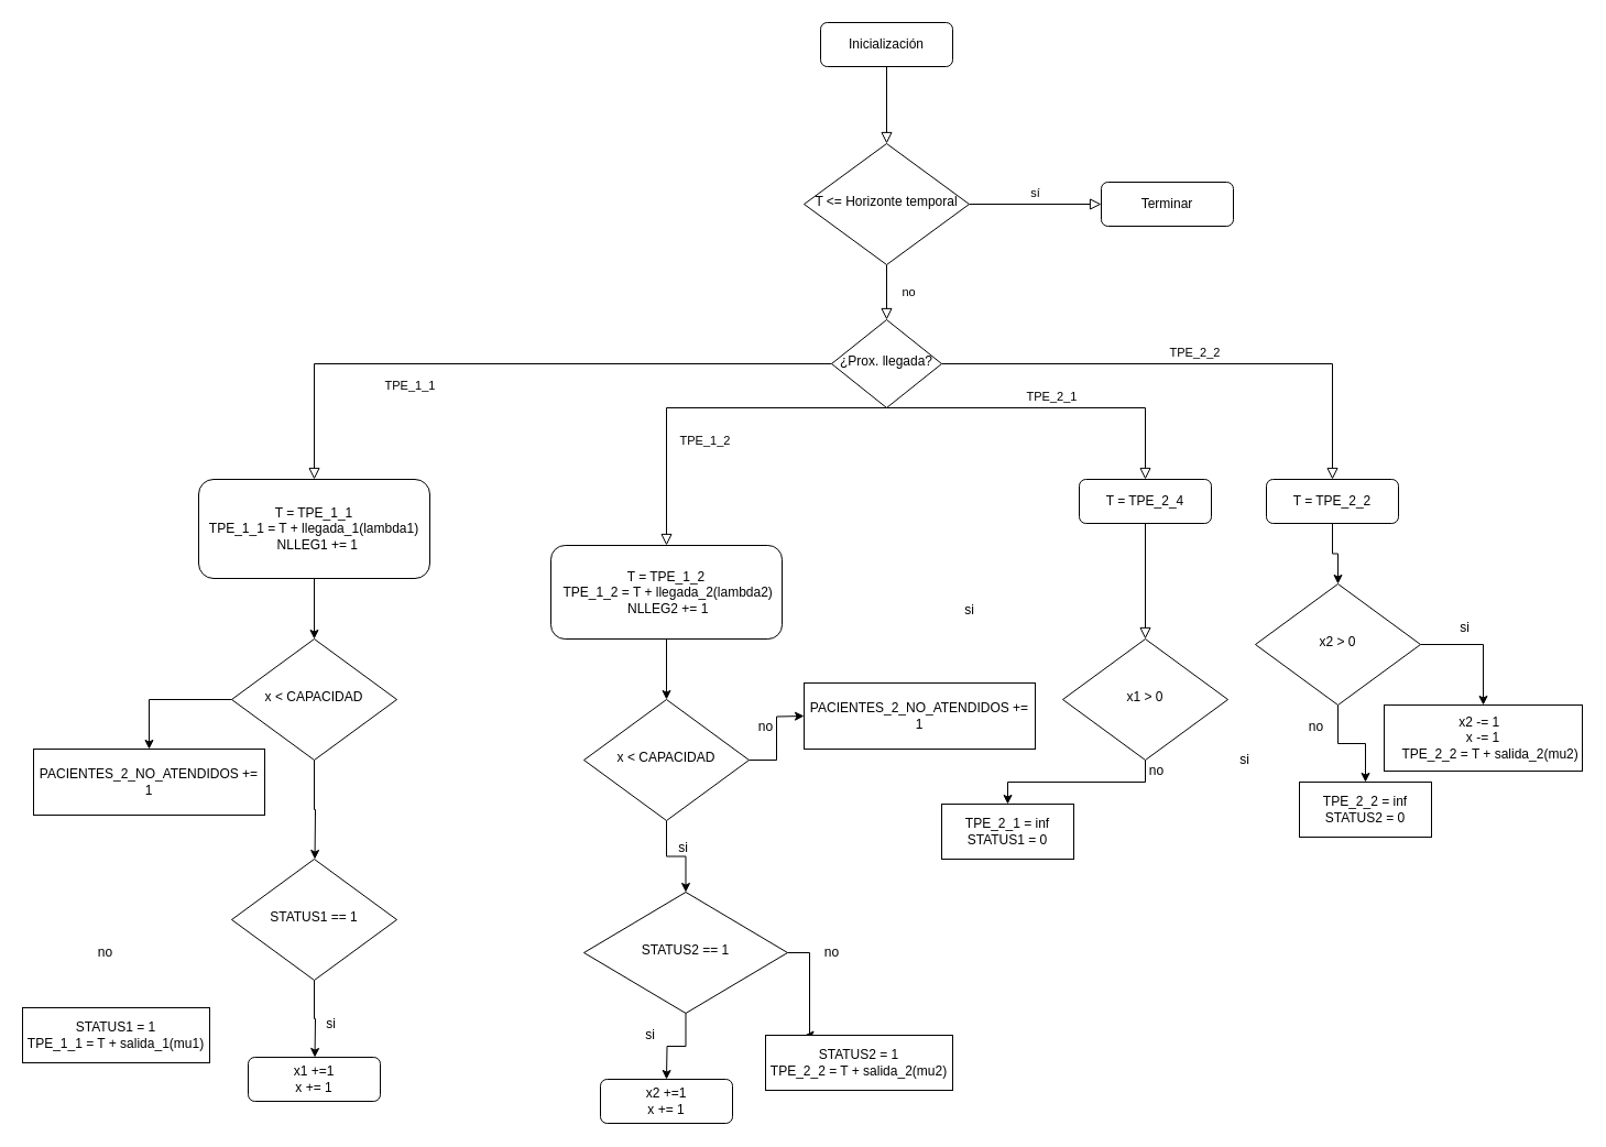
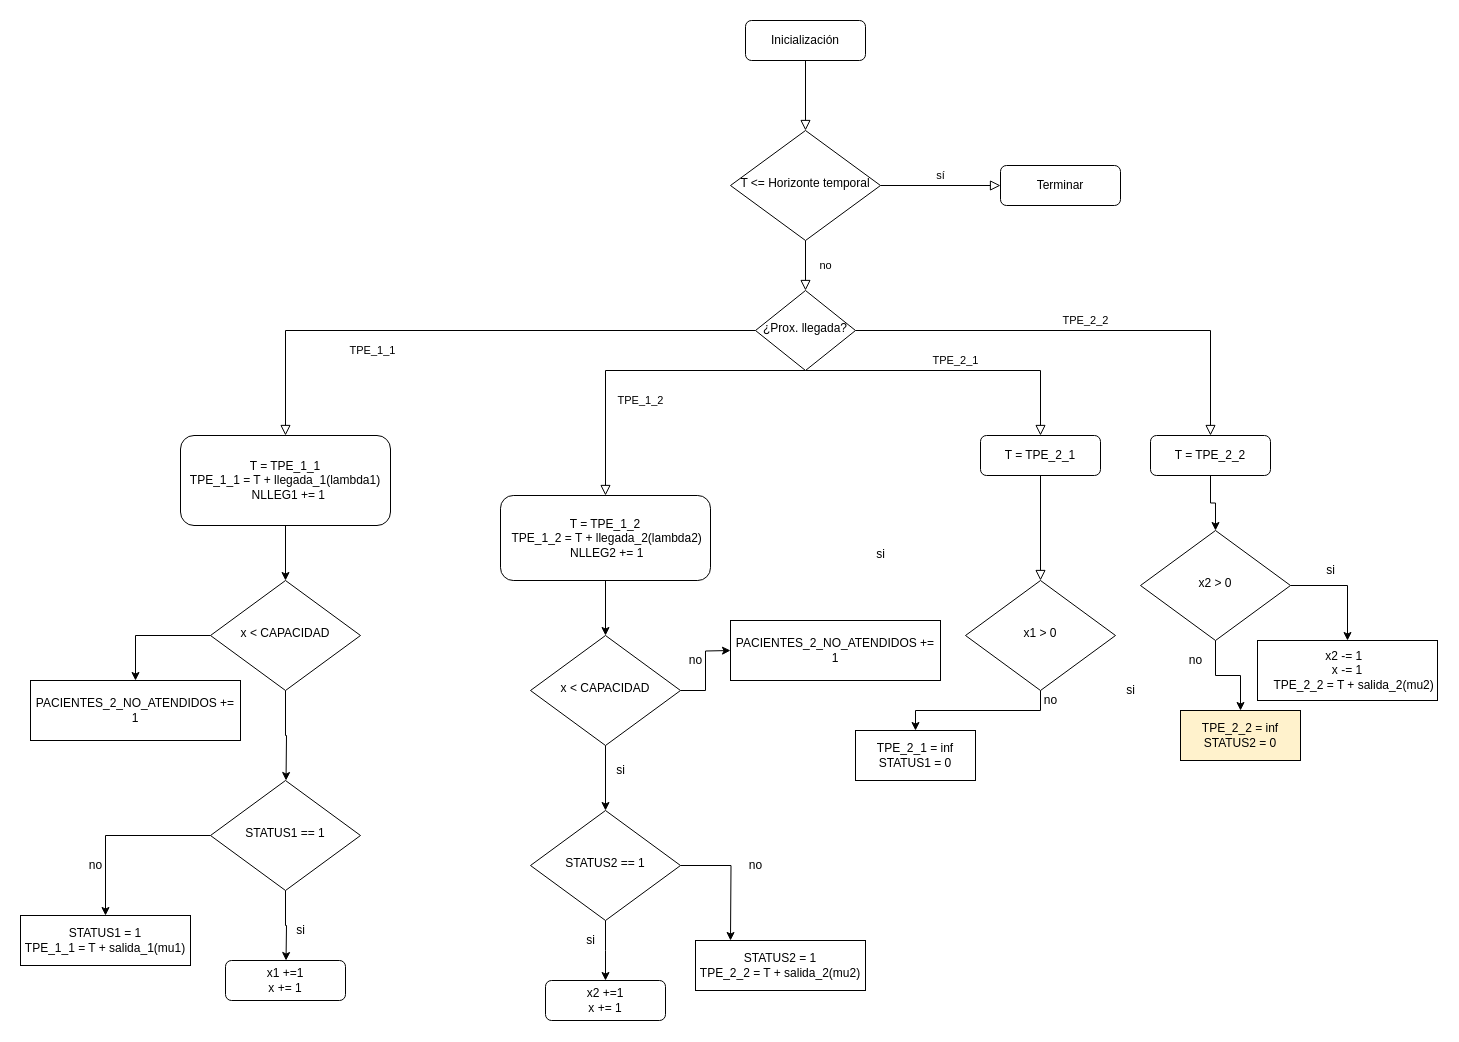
- <mxCell id="15" value="T = TPE_2_4" style="rounded=1;whiteSpace=wrap;html=1;fontSize=12;glass=0;strokeWidth=1;shadow=0;" vertex="1" parent="1"><mxGeometry x="980" y="435" width="120" height="40" as="geometry" /></mxCell>
+ <mxCell id="15" value="T = TPE_2_1" style="rounded=1;whiteSpace=wrap;html=1;fontSize=12;glass=0;strokeWidth=1;shadow=0;" vertex="1" parent="1"><mxGeometry x="980" y="435" width="120" height="40" as="geometry" /></mxCell>
- <mxCell id="30" value="&lt;div&gt;TPE_2_2 = inf&lt;/div&gt;&lt;div&gt;STATUS2 = 0&lt;/div&gt;" style="rounded=0;whiteSpace=wrap;html=1;" vertex="1" parent="1"><mxGeometry x="1180" y="710" width="120" height="50" as="geometry" /></mxCell>
+ <mxCell id="30" value="&lt;div&gt;TPE_2_2 = inf&lt;/div&gt;&lt;div&gt;STATUS2 = 0&lt;/div&gt;" style="rounded=0;whiteSpace=wrap;html=1;fillColor=#fff2cc;" vertex="1" parent="1"><mxGeometry x="1180" y="710" width="120" height="50" as="geometry" /></mxCell>
+ <mxCell id="51" style="edgeStyle=orthogonalEdgeStyle;rounded=0;orthogonalLoop=1;jettySize=auto;html=1;exitX=0;exitY=0.5;exitDx=0;exitDy=0;" edge="1" parent="1" source="53" target="55"><mxGeometry relative="1" as="geometry"><mxPoint x="110" y="910" as="targetPoint" /></mxGeometry></mxCell>
- <mxCell id="39" value="STATUS2 == 1" style="rhombus;whiteSpace=wrap;html=1;shadow=0;fontFamily=Helvetica;fontSize=12;align=center;strokeWidth=1;spacing=6;spacingTop=-4;" vertex="1" parent="1"><mxGeometry x="530" y="810" width="185" height="110" as="geometry" /></mxCell>
+ <mxCell id="39" value="STATUS2 == 1" style="rhombus;whiteSpace=wrap;html=1;shadow=0;fontFamily=Helvetica;fontSize=12;align=center;strokeWidth=1;spacing=6;spacingTop=-4;" vertex="1" parent="1"><mxGeometry x="530" y="810" width="150" height="110" as="geometry" /></mxCell>
